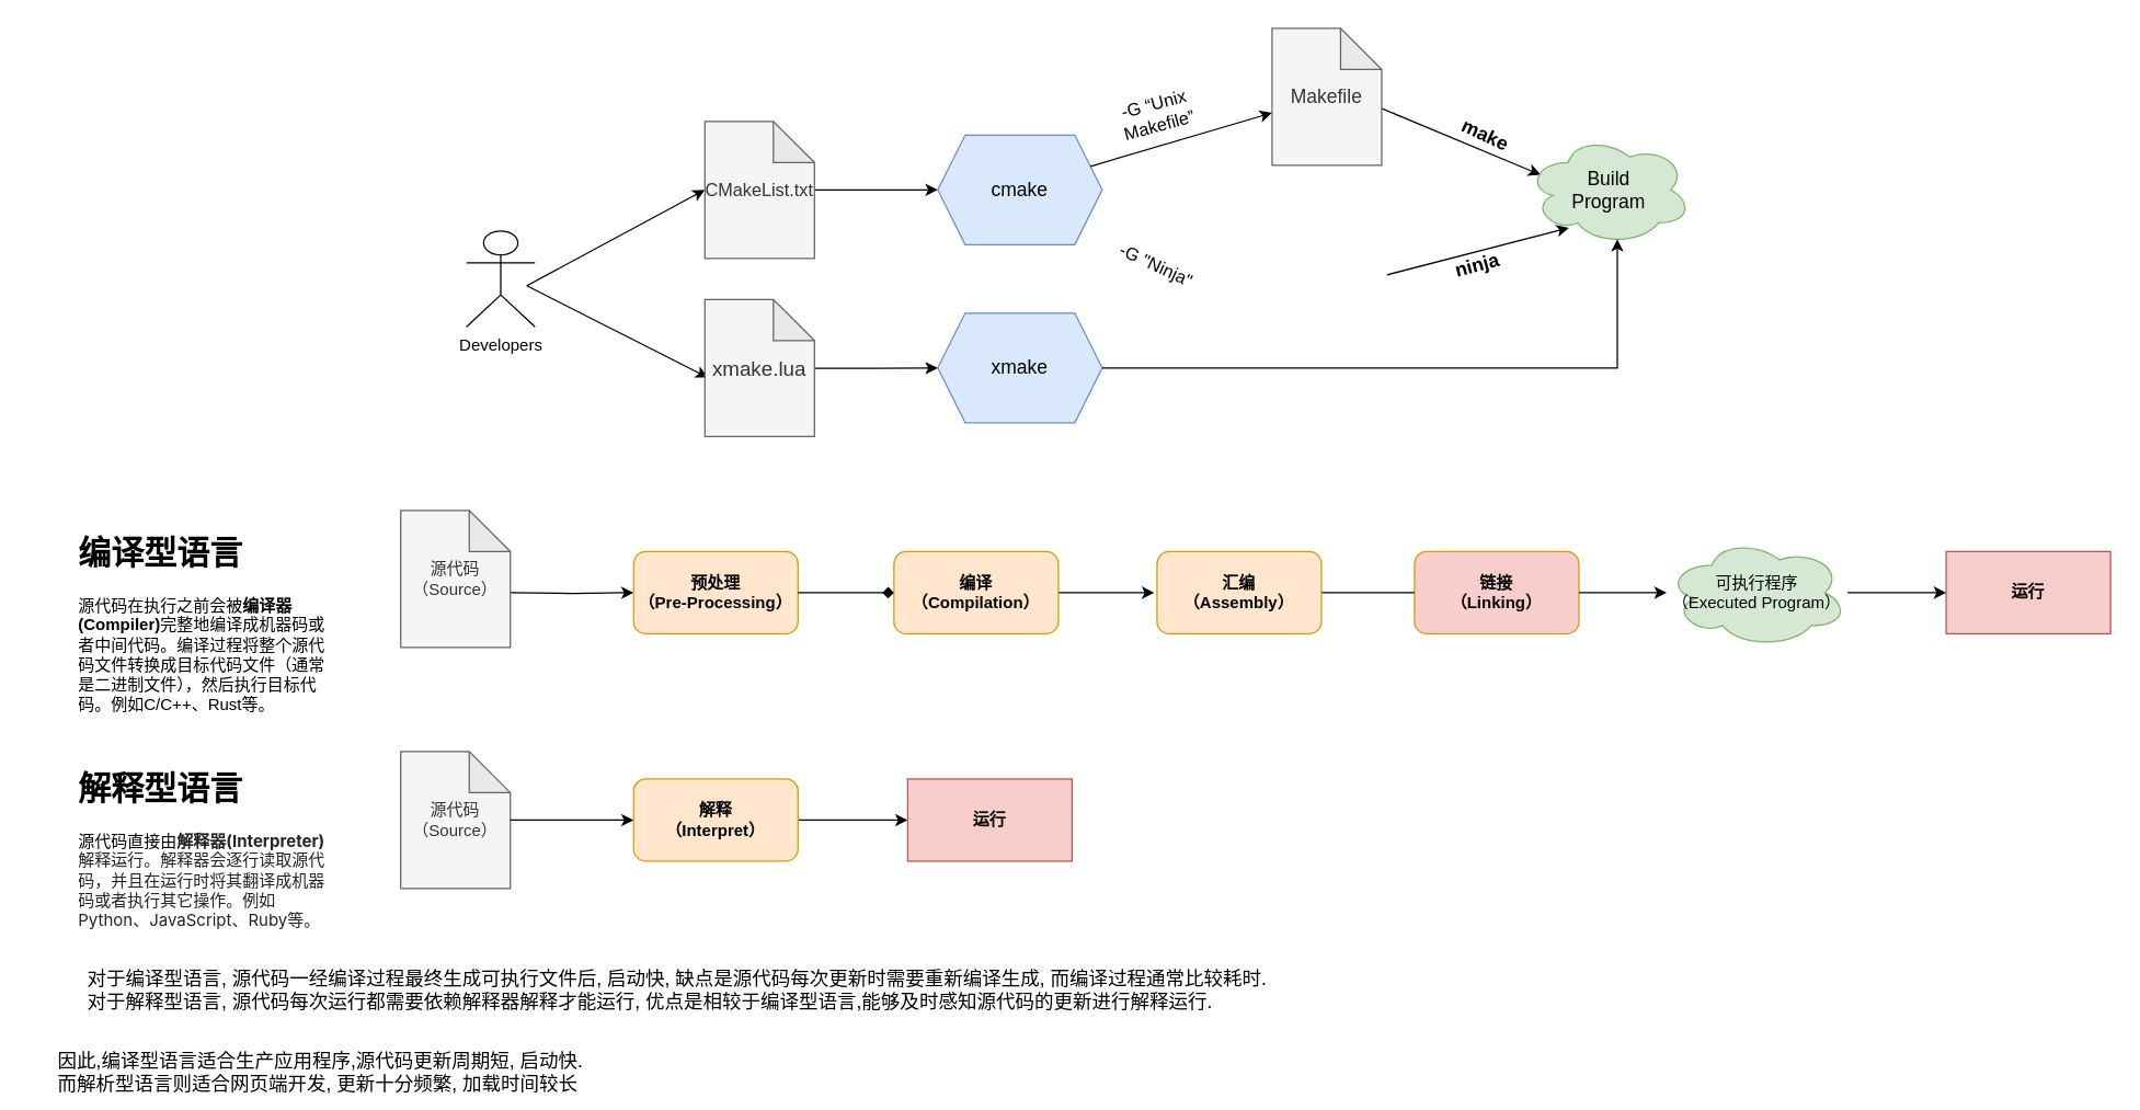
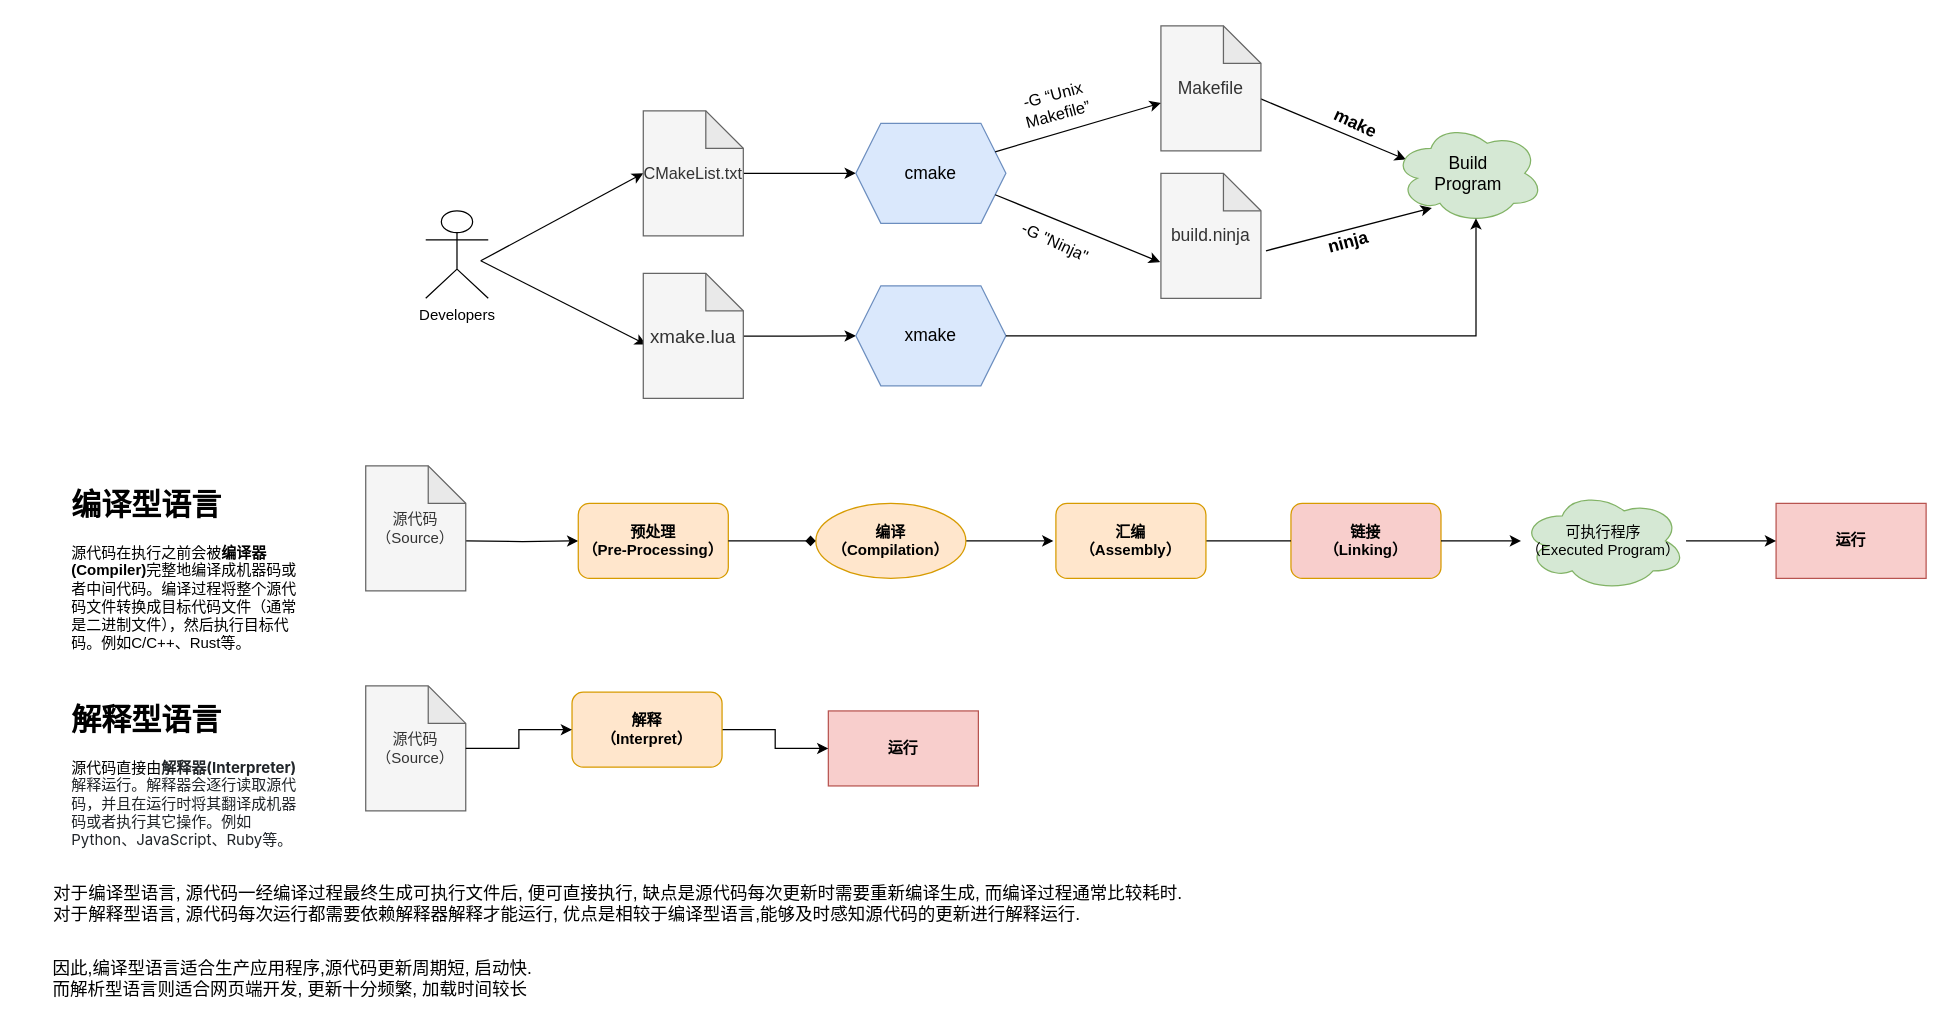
+ <mxCell id="23" value="" style="endArrow=classic;html=1;rounded=0;entryX=-0.008;entryY=0.71;entryDx=0;entryDy=0;exitX=1;exitY=0.75;exitDx=0;exitDy=0;entryPerimeter=0;" parent="2" source="11" target="22" edge="1"><mxGeometry relative="1" as="geometry"><mxPoint x="464" y="133" as="sourcePoint" /><mxPoint x="564" y="158" as="targetPoint" /><Array as="points" /></mxGeometry></mxCell>
+ <mxCell id="22" value="&lt;font style=&quot;font-size: 14px;&quot;&gt;build.ninja&lt;/font&gt;" style="shape=note;whiteSpace=wrap;html=1;backgroundOutline=1;darkOpacity=0.05;fillColor=#f5f5f5;strokeColor=#666666;fontColor=#333333;" parent="2" vertex="1"><mxGeometry x="588" y="118" width="80" height="100" as="geometry" /></mxCell>
- <mxCell id="34" value="&lt;b&gt;编译&lt;br&gt;（Compilation）&lt;/b&gt;" style="rounded=1;whiteSpace=wrap;html=1;fillColor=#ffe6cc;strokeColor=#d79b00;container=0;" parent="24" vertex="1"><mxGeometry x="600" y="30" width="120" height="60" as="geometry" /></mxCell>
+ <mxCell id="34" value="&lt;b&gt;编译&lt;br&gt;（Compilation）&lt;/b&gt;" style="ellipse;whiteSpace=wrap;html=1;fillColor=#ffe6cc;strokeColor=#d79b00;container=0;" parent="24" vertex="1"><mxGeometry x="600" y="30" width="120" height="60" as="geometry" /></mxCell>
- <mxCell id="41" value="&lt;b&gt;解释&lt;br&gt;（Interpret）&lt;/b&gt;" style="whiteSpace=wrap;html=1;fillColor=#ffe6cc;strokeColor=#d79b00;rounded=1;container=0;" parent="24" vertex="1"><mxGeometry x="410" y="196" width="120" height="60" as="geometry" /></mxCell>
+ <mxCell id="41" value="&lt;b&gt;解释&lt;br&gt;（Interpret）&lt;/b&gt;" style="whiteSpace=wrap;html=1;fillColor=#ffe6cc;strokeColor=#d79b00;rounded=1;container=0;" parent="24" vertex="1"><mxGeometry x="405" y="181" width="120" height="60" as="geometry" /></mxCell>
- <mxCell id="45" value="&lt;div style=&quot;text-align: left;&quot;&gt;&lt;span style=&quot;font-size: 14px; background-color: initial;&quot;&gt;对于编译型语言, 源代码一经编译过程最终生成可执行文件后, 启动快, 缺点是源代码每次更新时需要重新编译生成, 而编译过程通常比较耗时.&lt;/span&gt;&lt;/div&gt;&lt;font style=&quot;font-size: 14px;&quot;&gt;&lt;div style=&quot;text-align: left;&quot;&gt;&lt;span style=&quot;background-color: initial;&quot;&gt;对于解释型语言, 源代码每次运行都需要依赖解释器解释才能运行, 优点是相较于编译型语言,能够及时感知源代码的更新进行解释运行.&lt;/span&gt;&lt;/div&gt;&lt;/font&gt;" style="text;html=1;align=center;verticalAlign=middle;whiteSpace=wrap;rounded=0;" vertex="1" parent="1"><mxGeometry x="20" y="716" width="948" height="12" as="geometry" /></mxCell>
+ <mxCell id="45" value="&lt;div style=&quot;text-align: left;&quot;&gt;&lt;span style=&quot;font-size: 14px; background-color: initial;&quot;&gt;对于编译型语言, 源代码一经编译过程最终生成可执行文件后, 便可直接执行, 缺点是源代码每次更新时需要重新编译生成, 而编译过程通常比较耗时.&lt;/span&gt;&lt;/div&gt;&lt;font style=&quot;font-size: 14px;&quot;&gt;&lt;div style=&quot;text-align: left;&quot;&gt;&lt;span style=&quot;background-color: initial;&quot;&gt;对于解释型语言, 源代码每次运行都需要依赖解释器解释才能运行, 优点是相较于编译型语言,能够及时感知源代码的更新进行解释运行.&lt;/span&gt;&lt;/div&gt;&lt;/font&gt;" style="text;html=1;align=center;verticalAlign=middle;whiteSpace=wrap;rounded=0;" vertex="1" parent="1"><mxGeometry x="20" y="716" width="948" height="12" as="geometry" /></mxCell>
